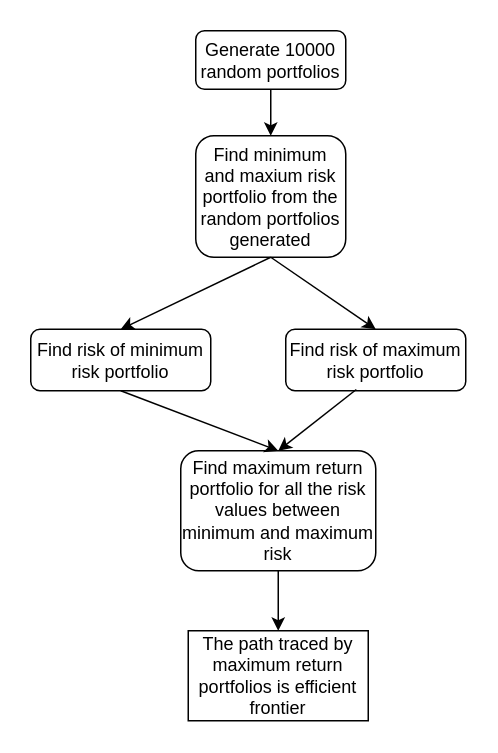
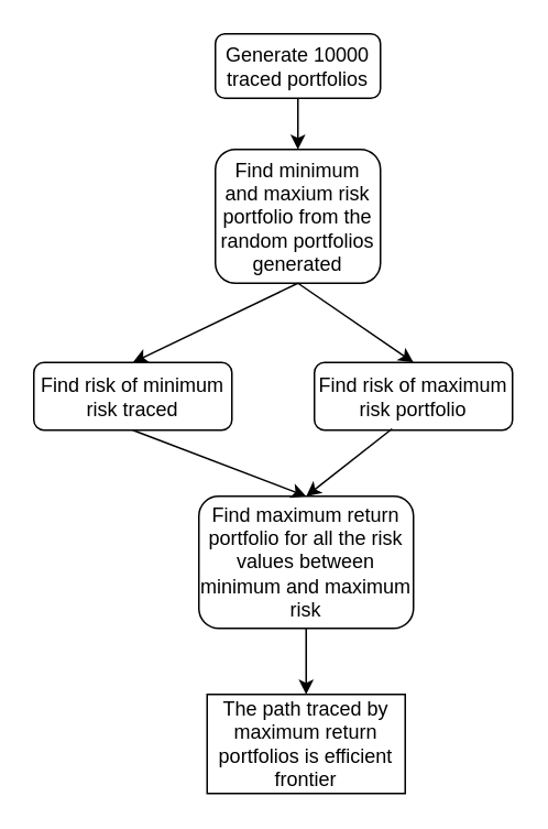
- <mxCell id="2" value="Generate 10000 random portfolios" style="rounded=1;whiteSpace=wrap;html=1;" parent="1" vertex="1"><mxGeometry x="130" y="20" width="100" height="39" as="geometry" /></mxCell>
+ <mxCell id="2" value="Generate 10000 traced portfolios" style="rounded=1;whiteSpace=wrap;html=1;" parent="1" vertex="1"><mxGeometry x="130" y="20" width="100" height="39" as="geometry" /></mxCell>
- <mxCell id="4" value="&lt;span&gt;Find risk of minimum risk portfolio&lt;/span&gt;" style="rounded=1;whiteSpace=wrap;html=1;" parent="1" vertex="1"><mxGeometry x="20" y="219" width="120" height="41" as="geometry" /></mxCell>
+ <mxCell id="4" value="&lt;span&gt;Find risk of minimum risk traced&lt;/span&gt;" style="rounded=1;whiteSpace=wrap;html=1;" parent="1" vertex="1"><mxGeometry x="20" y="219" width="120" height="41" as="geometry" /></mxCell>
